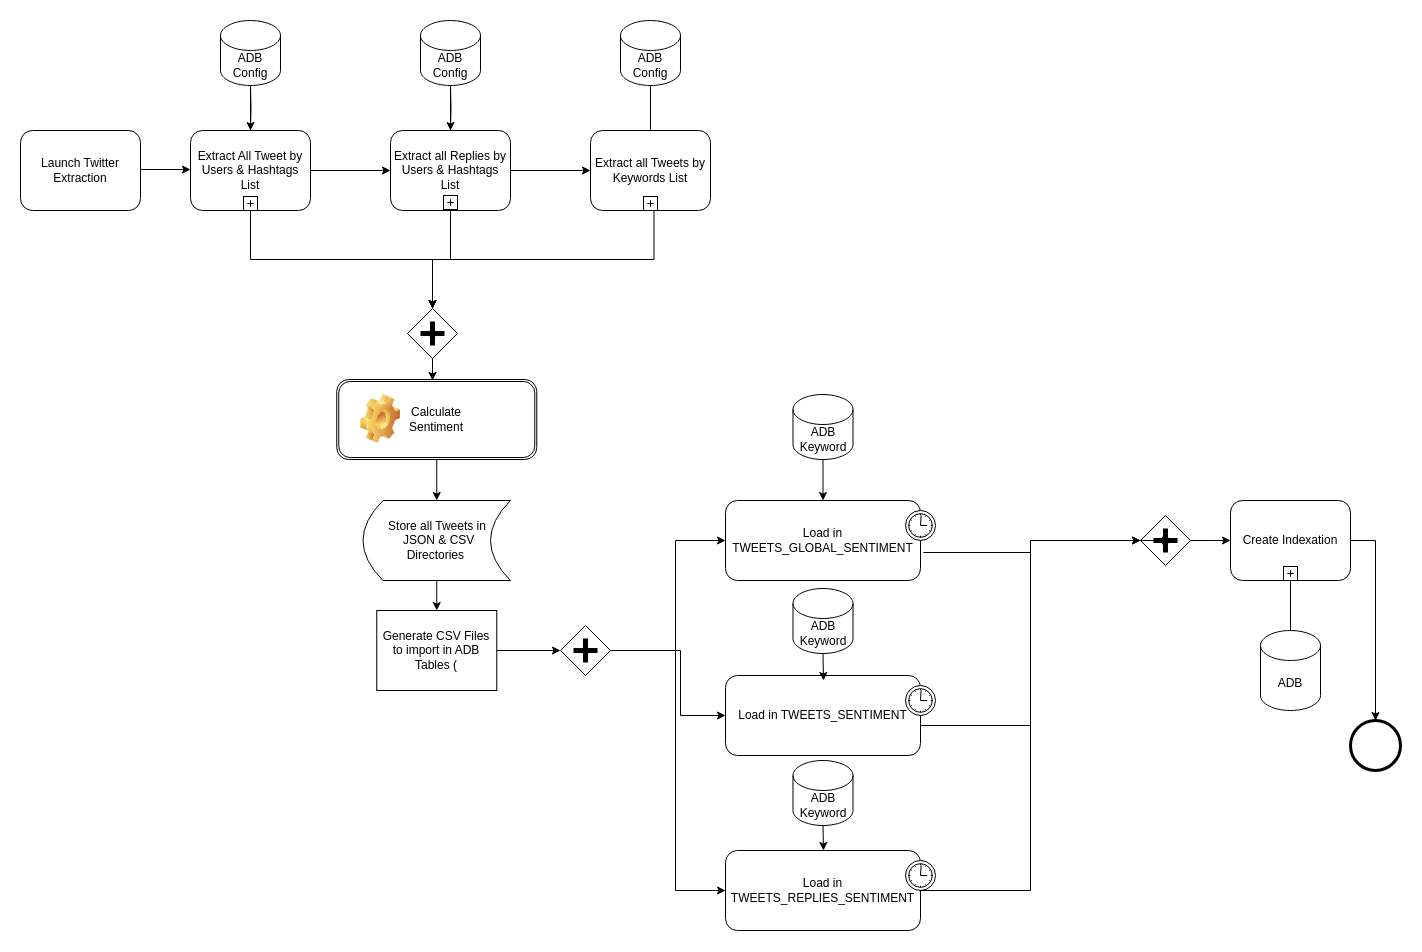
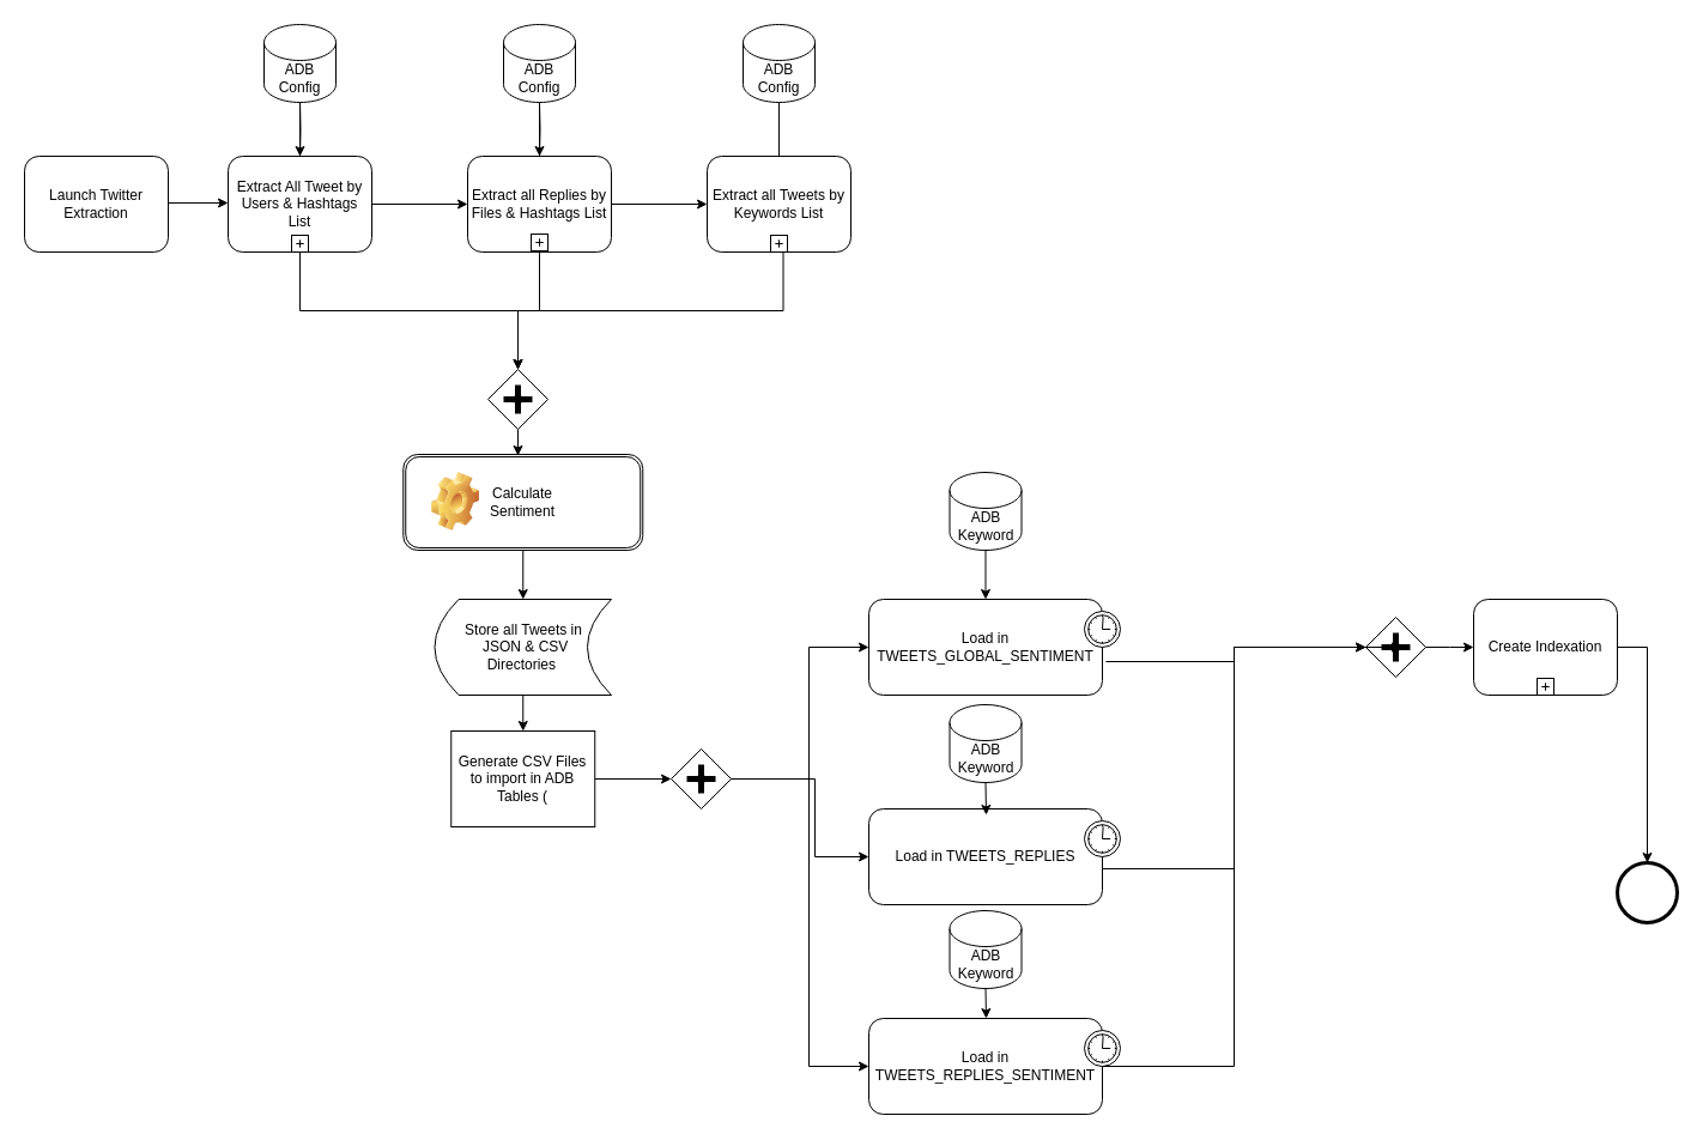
- <mxCell id="6" value="Extract all Replies by Users &amp;amp; Hashtags List" style="html=1;whiteSpace=wrap;rounded=1;" parent="1" vertex="1"><mxGeometry x="390" y="130" width="120" height="80" as="geometry" /></mxCell>
+ <mxCell id="6" value="Extract all Replies by Files &amp;amp; Hashtags List" style="html=1;whiteSpace=wrap;rounded=1;" parent="1" vertex="1"><mxGeometry x="390" y="130" width="120" height="80" as="geometry" /></mxCell>
- <mxCell id="26" style="edgeStyle=orthogonalEdgeStyle;rounded=0;html=1;jettySize=auto;orthogonalLoop=1;endArrow=none;endFill=0;exitX=0.5;exitY=0;exitDx=0;exitDy=0;exitPerimeter=0;" parent="1" source="27" target="9" edge="1"><mxGeometry relative="1" as="geometry"><mxPoint x="785" y="920" as="sourcePoint" /></mxGeometry></mxCell>
- <mxCell id="27" value="ADB" style="shape=cylinder3;whiteSpace=wrap;html=1;boundedLbl=1;backgroundOutline=1;size=15;" vertex="1" parent="1"><mxGeometry x="1260" y="630" width="60" height="80" as="geometry" /></mxCell>
- <mxCell id="42" value="Load in TWEETS_SENTIMENT" style="html=1;whiteSpace=wrap;rounded=1;" vertex="1" parent="1"><mxGeometry x="725" y="675" width="195" height="80" as="geometry" /></mxCell>
+ <mxCell id="42" value="Load in TWEETS_REPLIES" style="html=1;whiteSpace=wrap;rounded=1;" vertex="1" parent="1"><mxGeometry x="725" y="675" width="195" height="80" as="geometry" /></mxCell>
